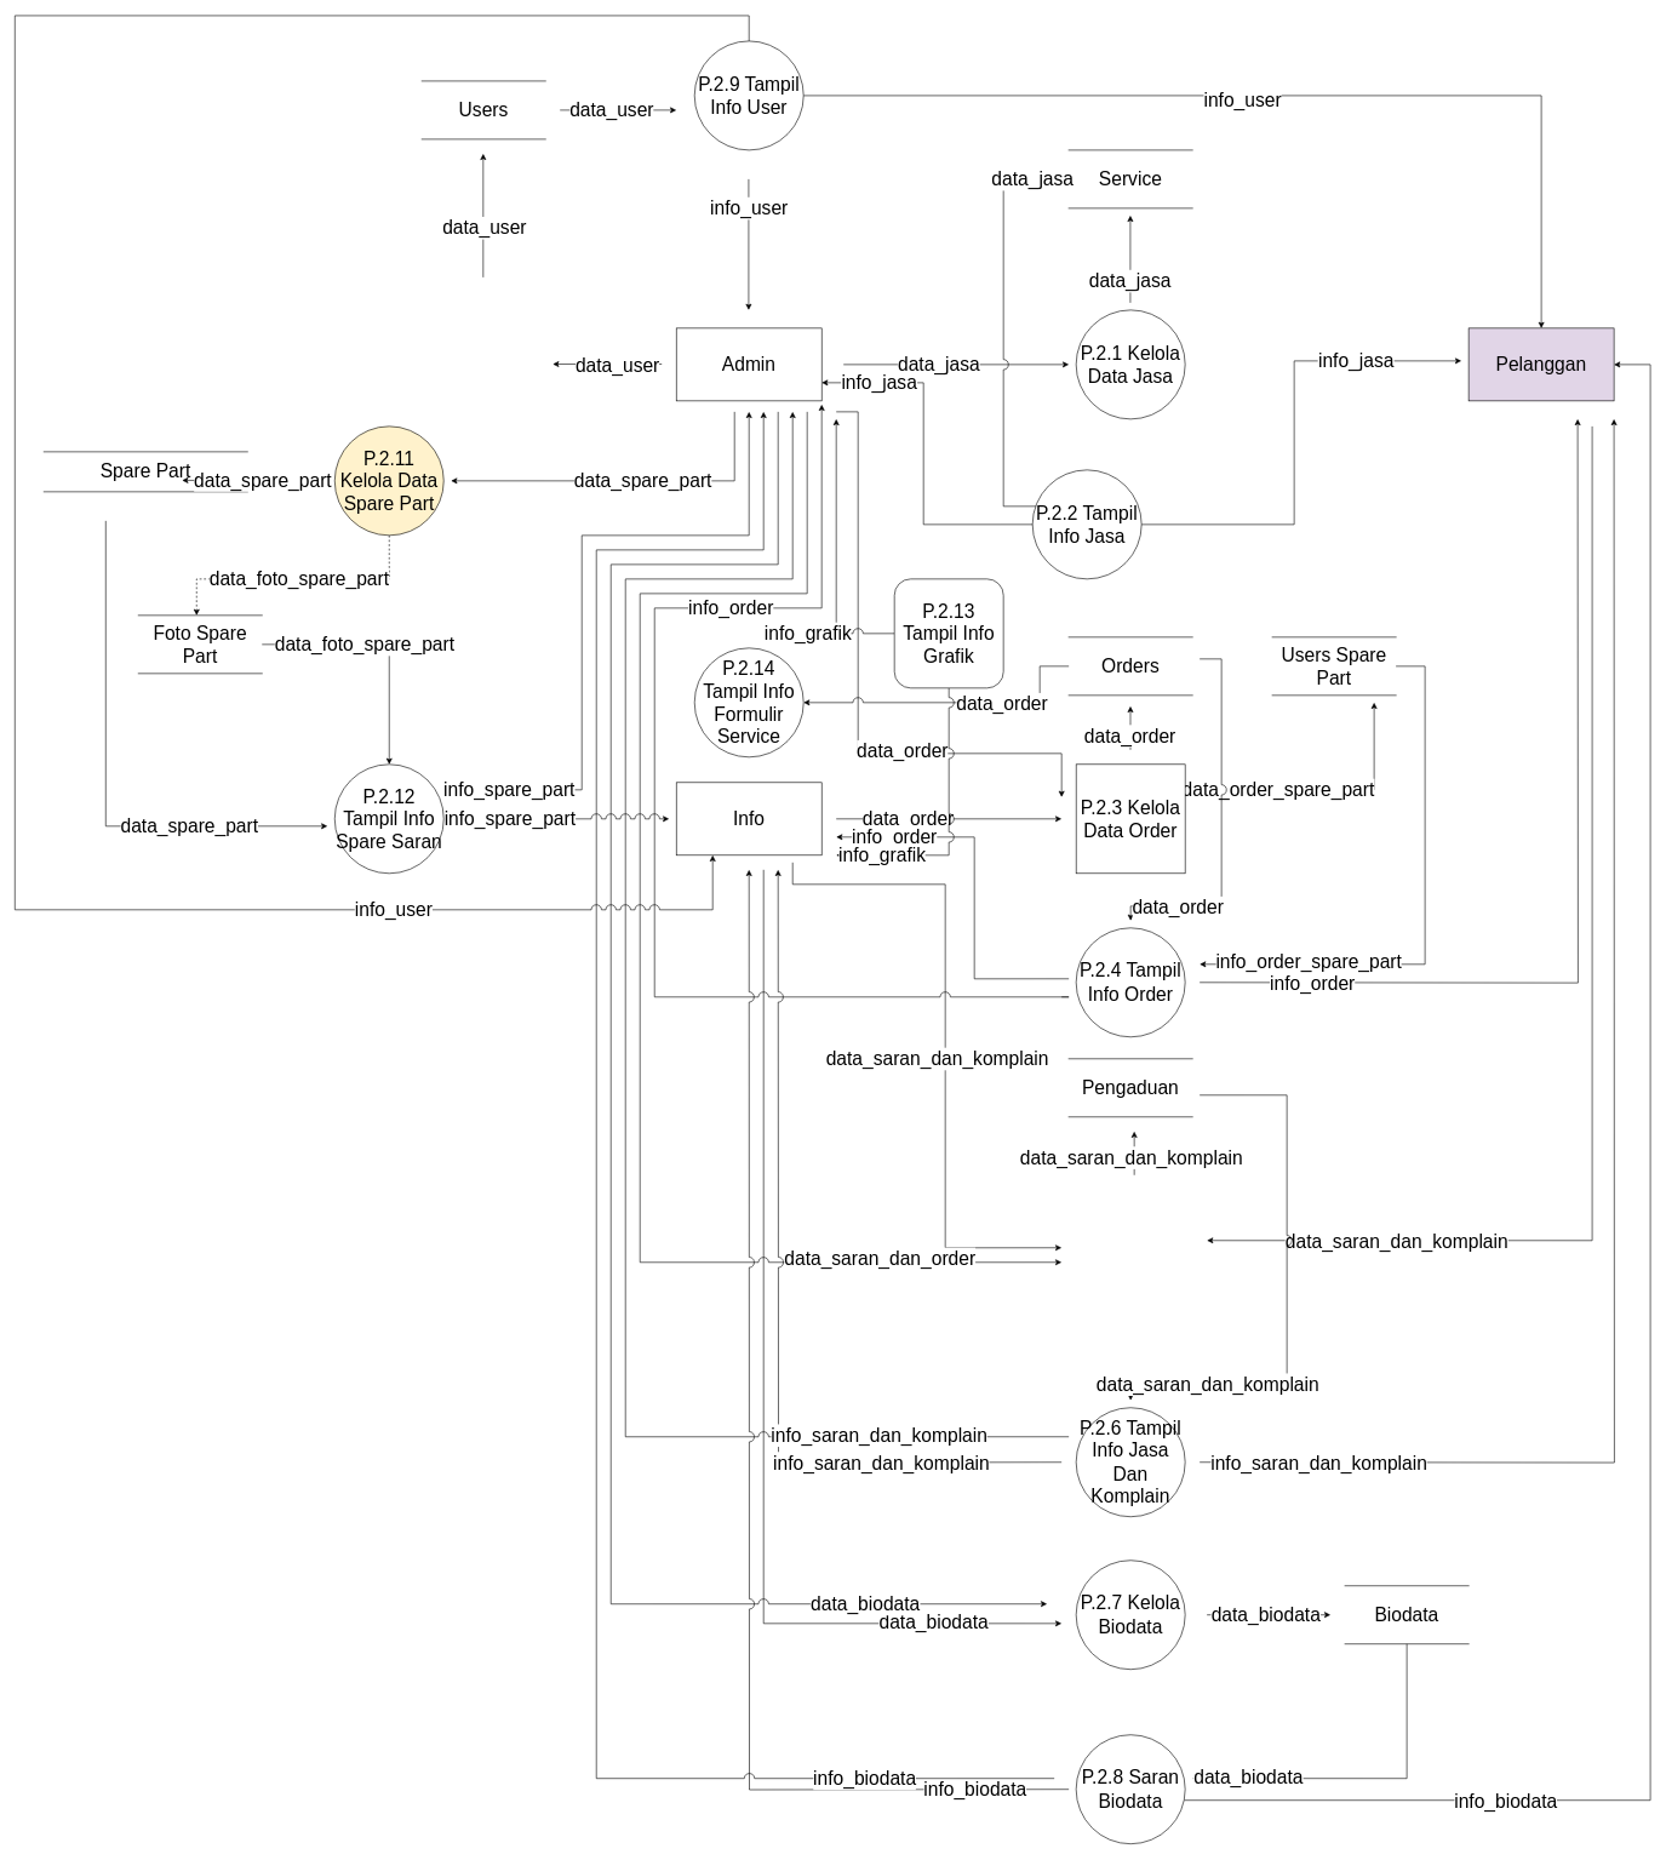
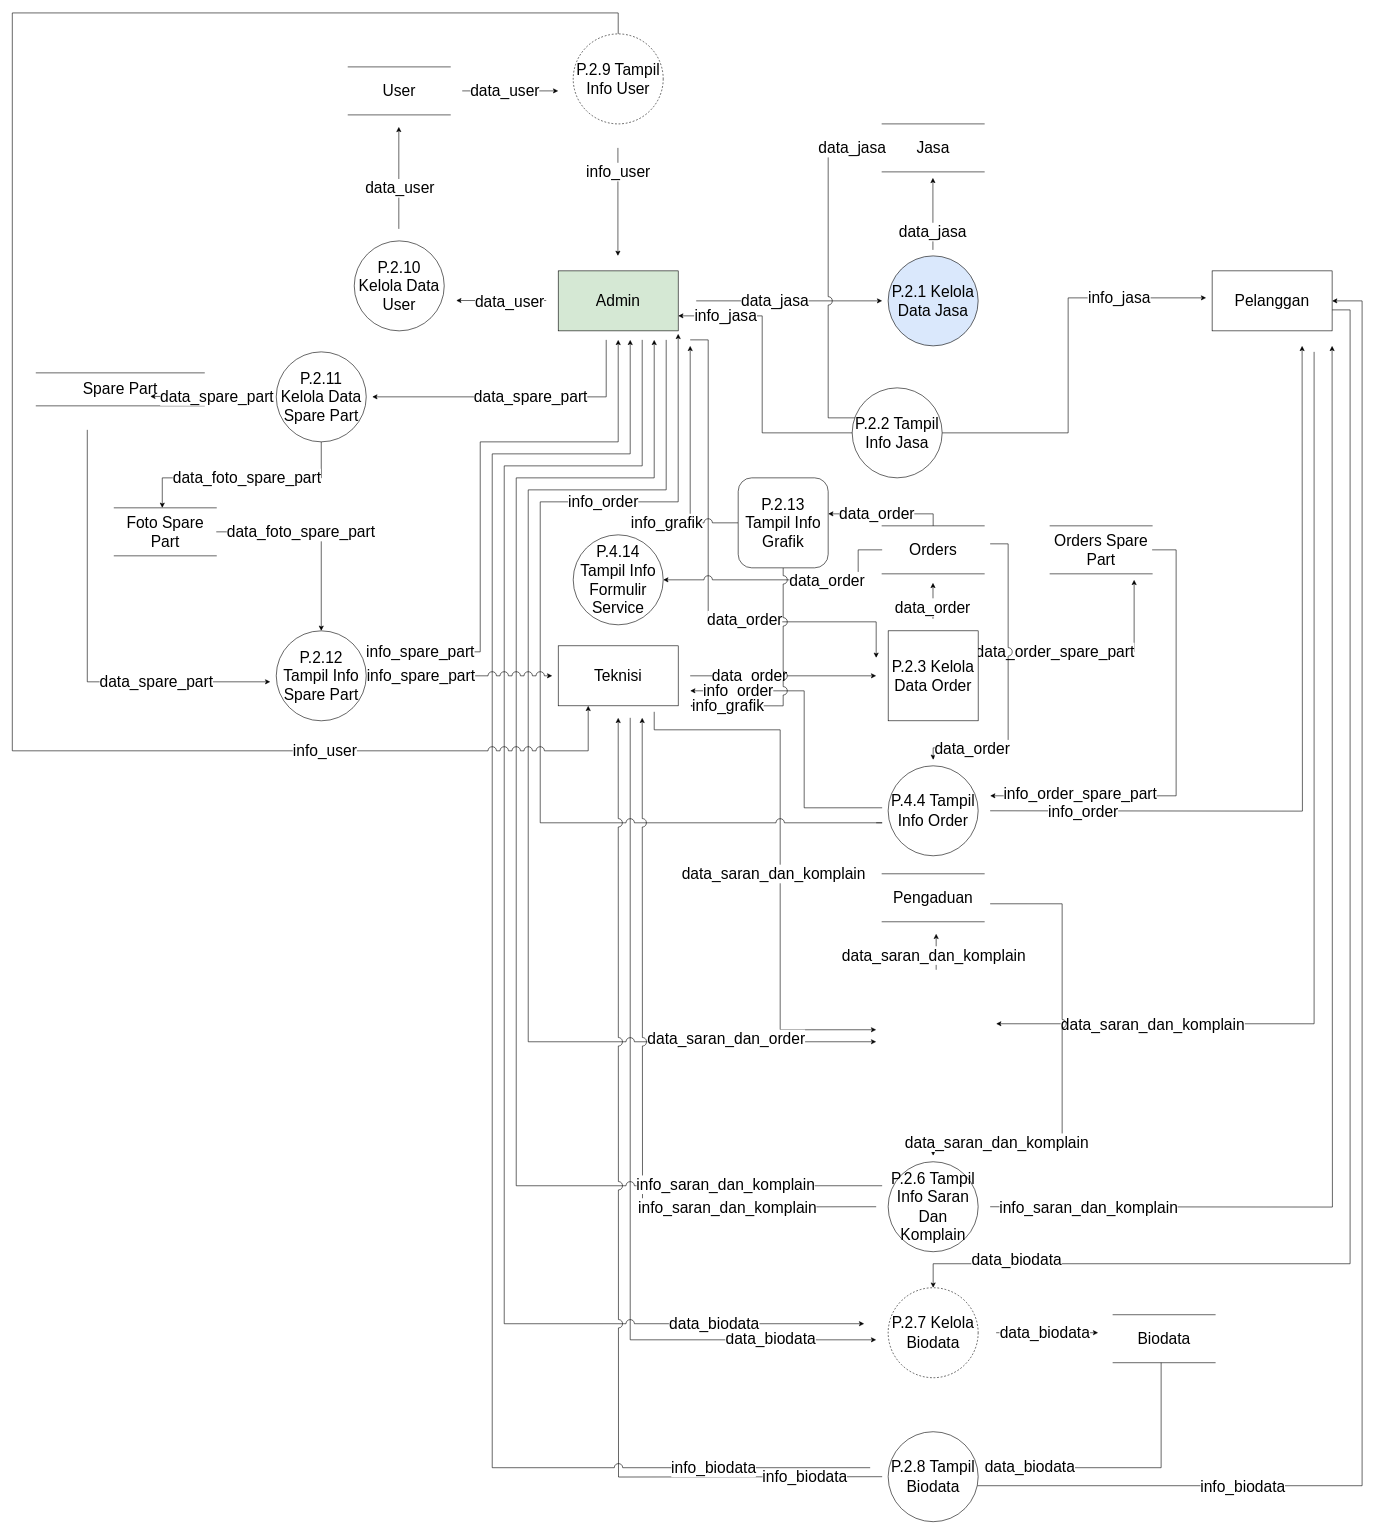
- <mxCell id="94" value="P.2.9 Tampil Info User" style="ellipse;whiteSpace=wrap;html=1;aspect=fixed;fontSize=26;fontStyle=0" parent="1" vertex="1"><mxGeometry x="955" y="55.67" width="150" height="150" as="geometry" /></mxCell>
+ <mxCell id="94" value="P.2.9 Tampil Info User" style="ellipse;whiteSpace=wrap;html=1;aspect=fixed;fontSize=26;fontStyle=0;dashed=1;" parent="1" vertex="1"><mxGeometry x="955" y="55.67" width="150" height="150" as="geometry" /></mxCell>
- <mxCell id="92" style="edgeStyle=orthogonalEdgeStyle;rounded=0;jumpStyle=arc;jumpSize=14;orthogonalLoop=1;jettySize=auto;html=1;fontSize=26;fontStyle=0" parent="1" source="94" target="22" edge="1"><mxGeometry relative="1" as="geometry" /></mxCell>
- <mxCell id="93" value="info_user" style="edgeLabel;html=1;align=center;verticalAlign=middle;resizable=0;points=[];fontSize=26;fontStyle=0" parent="92" vertex="1" connectable="0"><mxGeometry x="-0.093" y="-6" relative="1" as="geometry"><mxPoint x="-1" as="offset" /></mxGeometry></mxCell>
- <mxCell id="87" value="Users" style="shape=partialRectangle;whiteSpace=wrap;html=1;left=0;right=0;fillColor=none;fontSize=26;fontStyle=0" parent="1" vertex="1"><mxGeometry x="580" y="110.67" width="170" height="80" as="geometry" /></mxCell>
+ <mxCell id="87" value="User" style="shape=partialRectangle;whiteSpace=wrap;html=1;left=0;right=0;fillColor=none;fontSize=26;fontStyle=0" parent="1" vertex="1"><mxGeometry x="580" y="110.67" width="170" height="80" as="geometry" /></mxCell>
- <mxCell id="26" value="Service" style="shape=partialRectangle;whiteSpace=wrap;html=1;left=0;right=0;fillColor=none;fontSize=26;fontStyle=0" parent="1" vertex="1"><mxGeometry x="1470" y="205.67" width="170" height="80" as="geometry" /></mxCell>
+ <mxCell id="26" value="Jasa" style="shape=partialRectangle;whiteSpace=wrap;html=1;left=0;right=0;fillColor=none;fontSize=26;fontStyle=0" parent="1" vertex="1"><mxGeometry x="1470" y="205.67" width="170" height="80" as="geometry" /></mxCell>
+ <mxCell id="86" value="P.2.10 Kelola Data User" style="ellipse;whiteSpace=wrap;html=1;aspect=fixed;fontSize=26;fontStyle=0" parent="1" vertex="1"><mxGeometry x="590" y="400.67" width="150" height="150" as="geometry" /></mxCell>
- <mxCell id="8" value="Admin" style="rounded=0;whiteSpace=wrap;html=1;fontSize=26;fontStyle=0" parent="1" vertex="1"><mxGeometry x="930" y="450.67" width="200" height="100" as="geometry" /></mxCell>
+ <mxCell id="8" value="Admin" style="rounded=0;whiteSpace=wrap;html=1;fontSize=26;fontStyle=0;fillColor=#d5e8d4;" parent="1" vertex="1"><mxGeometry x="930" y="450.67" width="200" height="100" as="geometry" /></mxCell>
- <mxCell id="23" value="P.2.1 Kelola Data Jasa" style="ellipse;whiteSpace=wrap;html=1;aspect=fixed;fontSize=26;fontStyle=0" parent="1" vertex="1"><mxGeometry x="1480" y="425.67" width="150" height="150" as="geometry" /></mxCell>
+ <mxCell id="23" value="P.2.1 Kelola Data Jasa" style="ellipse;whiteSpace=wrap;html=1;aspect=fixed;fontSize=26;fontStyle=0;fillColor=#dae8fc;" parent="1" vertex="1"><mxGeometry x="1480" y="425.67" width="150" height="150" as="geometry" /></mxCell>
- <mxCell id="22" value="Pelanggan" style="rounded=0;whiteSpace=wrap;html=1;fontSize=26;fontStyle=0;fillColor=#e1d5e7;" parent="1" vertex="1"><mxGeometry x="2020" y="450.67" width="200" height="100" as="geometry" /></mxCell>
+ <mxCell id="22" value="Pelanggan" style="rounded=0;whiteSpace=wrap;html=1;fontSize=26;fontStyle=0" parent="1" vertex="1"><mxGeometry x="2020" y="450.67" width="200" height="100" as="geometry" /></mxCell>
- <mxCell id="97" value="P.2.11 Kelola Data Spare Part" style="ellipse;whiteSpace=wrap;html=1;aspect=fixed;fontSize=26;fontStyle=0;fillColor=#fff2cc;" parent="1" vertex="1"><mxGeometry x="460" y="585.67" width="150" height="150" as="geometry" /></mxCell>
+ <mxCell id="97" value="P.2.11 Kelola Data Spare Part" style="ellipse;whiteSpace=wrap;html=1;aspect=fixed;fontSize=26;fontStyle=0" parent="1" vertex="1"><mxGeometry x="460" y="585.67" width="150" height="150" as="geometry" /></mxCell>
- <mxCell id="95" style="edgeStyle=orthogonalEdgeStyle;rounded=0;jumpStyle=arc;jumpSize=14;orthogonalLoop=1;jettySize=auto;html=1;fontSize=26;fontStyle=0;dashed=1;" parent="1" source="97" target="114" edge="1"><mxGeometry relative="1" as="geometry"><Array as="points"><mxPoint x="535" y="795.67" /><mxPoint x="270" y="795.67" /></Array></mxGeometry></mxCell>
+ <mxCell id="95" style="edgeStyle=orthogonalEdgeStyle;rounded=0;jumpStyle=arc;jumpSize=14;orthogonalLoop=1;jettySize=auto;html=1;fontSize=26;fontStyle=0" parent="1" source="97" target="114" edge="1"><mxGeometry relative="1" as="geometry"><Array as="points"><mxPoint x="535" y="795.67" /><mxPoint x="270" y="795.67" /></Array></mxGeometry></mxCell>
+ <mxCell id="41" style="edgeStyle=orthogonalEdgeStyle;rounded=0;jumpStyle=arc;jumpSize=14;orthogonalLoop=1;jettySize=auto;html=1;exitX=0.5;exitY=0;exitDx=0;exitDy=0;fontSize=26;fontStyle=0" parent="1" source="45" target="108" edge="1"><mxGeometry relative="1" as="geometry"><Array as="points"><mxPoint x="1555" y="855.67" /></Array></mxGeometry></mxCell>
+ <mxCell id="42" value="data_order" style="edgeLabel;html=1;align=center;verticalAlign=middle;resizable=0;points=[];fontSize=26;fontStyle=0" parent="41" vertex="1" connectable="0"><mxGeometry x="0.463" relative="1" as="geometry"><mxPoint x="29" as="offset" /></mxGeometry></mxCell>
- <mxCell id="111" value="Users Spare Part" style="shape=partialRectangle;whiteSpace=wrap;html=1;left=0;right=0;fillColor=none;fontSize=26;fontStyle=0" parent="1" vertex="1"><mxGeometry x="1750" y="875.67" width="170" height="80" as="geometry" /></mxCell>
+ <mxCell id="111" value="Orders Spare Part" style="shape=partialRectangle;whiteSpace=wrap;html=1;left=0;right=0;fillColor=none;fontSize=26;fontStyle=0" parent="1" vertex="1"><mxGeometry x="1750" y="875.67" width="170" height="80" as="geometry" /></mxCell>
- <mxCell id="119" value="P.2.14 Tampil Info Formulir Service" style="ellipse;whiteSpace=wrap;html=1;aspect=fixed;fontSize=26;fontStyle=0" parent="1" vertex="1"><mxGeometry x="955" y="890.67" width="150" height="150" as="geometry" /></mxCell>
+ <mxCell id="119" value="P.4.14 Tampil Info Formulir Service" style="ellipse;whiteSpace=wrap;html=1;aspect=fixed;fontSize=26;fontStyle=0" parent="1" vertex="1"><mxGeometry x="955" y="890.67" width="150" height="150" as="geometry" /></mxCell>
- <mxCell id="107" value="P.2.12 Tampil Info Spare Saran" style="ellipse;whiteSpace=wrap;html=1;aspect=fixed;fontSize=26;fontStyle=0" parent="1" vertex="1"><mxGeometry x="460" y="1050.67" width="150" height="150" as="geometry" /></mxCell>
+ <mxCell id="107" value="P.2.12 Tampil Info Spare Part" style="ellipse;whiteSpace=wrap;html=1;aspect=fixed;fontSize=26;fontStyle=0" parent="1" vertex="1"><mxGeometry x="460" y="1050.67" width="150" height="150" as="geometry" /></mxCell>
- <mxCell id="15" value="Info" style="rounded=0;whiteSpace=wrap;html=1;fontSize=26;fontStyle=0" parent="1" vertex="1"><mxGeometry x="930" y="1075.67" width="200" height="100" as="geometry" /></mxCell>
+ <mxCell id="15" value="Teknisi" style="rounded=0;whiteSpace=wrap;html=1;fontSize=26;fontStyle=0" parent="1" vertex="1"><mxGeometry x="930" y="1075.67" width="200" height="100" as="geometry" /></mxCell>
- <mxCell id="56" value="P.2.4 Tampil Info Order" style="ellipse;whiteSpace=wrap;html=1;aspect=fixed;fontSize=26;fontStyle=0" parent="1" vertex="1"><mxGeometry x="1480" y="1275.67" width="150" height="150" as="geometry" /></mxCell>
+ <mxCell id="56" value="P.4.4 Tampil Info Order" style="ellipse;whiteSpace=wrap;html=1;aspect=fixed;fontSize=26;fontStyle=0" parent="1" vertex="1"><mxGeometry x="1480" y="1275.67" width="150" height="150" as="geometry" /></mxCell>
- <mxCell id="68" value="P.2.6 Tampil Info Jasa Dan Komplain" style="ellipse;whiteSpace=wrap;html=1;aspect=fixed;fontSize=26;fontStyle=0" parent="1" vertex="1"><mxGeometry x="1480" y="1935.67" width="150" height="150" as="geometry" /></mxCell>
+ <mxCell id="68" value="P.2.6 Tampil Info Saran Dan Komplain" style="ellipse;whiteSpace=wrap;html=1;aspect=fixed;fontSize=26;fontStyle=0" parent="1" vertex="1"><mxGeometry x="1480" y="1935.67" width="150" height="150" as="geometry" /></mxCell>
+ <mxCell id="20" style="edgeStyle=orthogonalEdgeStyle;rounded=0;jumpStyle=arc;jumpSize=14;orthogonalLoop=1;jettySize=auto;html=1;fontSize=26;fontStyle=0" parent="1" source="22" target="73" edge="1"><mxGeometry relative="1" as="geometry"><Array as="points"><mxPoint x="2250" y="515.67" /><mxPoint x="2250" y="2105.67" /><mxPoint x="1555" y="2105.67" /></Array></mxGeometry></mxCell>
+ <mxCell id="21" value="data_biodata" style="edgeLabel;html=1;align=center;verticalAlign=middle;resizable=0;points=[];fontSize=26;fontStyle=0" parent="20" vertex="1" connectable="0"><mxGeometry x="0.847" y="-6" relative="1" as="geometry"><mxPoint x="-1" as="offset" /></mxGeometry></mxCell>
- <mxCell id="73" value="P.2.7 Kelola Biodata" style="ellipse;whiteSpace=wrap;html=1;aspect=fixed;fontSize=26;fontStyle=0" parent="1" vertex="1"><mxGeometry x="1480" y="2145.67" width="150" height="150" as="geometry" /></mxCell>
+ <mxCell id="73" value="P.2.7 Kelola Biodata" style="ellipse;whiteSpace=wrap;html=1;aspect=fixed;fontSize=26;fontStyle=0;dashed=1;" parent="1" vertex="1"><mxGeometry x="1480" y="2145.67" width="150" height="150" as="geometry" /></mxCell>
- <mxCell id="76" value="Biodata" style="shape=partialRectangle;whiteSpace=wrap;html=1;left=0;right=0;fillColor=none;fontSize=26;fontStyle=0" parent="1" vertex="1"><mxGeometry x="1850" y="2180.67" width="170" height="80" as="geometry" /></mxCell>
+ <mxCell id="76" value="Biodata" style="shape=partialRectangle;whiteSpace=wrap;html=1;left=0;right=0;fillColor=none;fontSize=26;fontStyle=0" parent="1" vertex="1"><mxGeometry x="1855" y="2190.67" width="170" height="80" as="geometry" /></mxCell>
- <mxCell id="81" value="P.2.8 Saran Biodata" style="ellipse;whiteSpace=wrap;html=1;aspect=fixed;fontSize=26;fontStyle=0" parent="1" vertex="1"><mxGeometry x="1480" y="2385.67" width="150" height="150" as="geometry" /></mxCell>
+ <mxCell id="81" value="P.2.8 Tampil Biodata" style="ellipse;whiteSpace=wrap;html=1;aspect=fixed;fontSize=26;fontStyle=0" parent="1" vertex="1"><mxGeometry x="1480" y="2385.67" width="150" height="150" as="geometry" /></mxCell>
